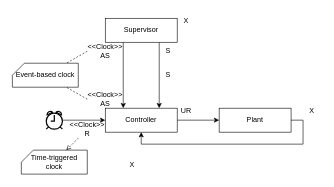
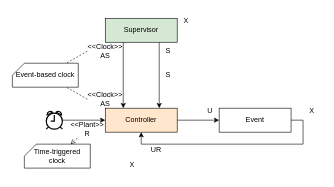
- <mxCell id="4" value="Supervisor" style="rounded=0;whiteSpace=wrap;html=1;" vertex="1" parent="1"><mxGeometry x="175" y="30" width="120" height="40" as="geometry" /></mxCell>
+ <mxCell id="4" value="Supervisor" style="rounded=0;whiteSpace=wrap;html=1;fillColor=#d5e8d4;" vertex="1" parent="1"><mxGeometry x="175" y="30" width="120" height="40" as="geometry" /></mxCell>
- <mxCell id="14" value="UR" style="text;html=1;strokeColor=none;fillColor=none;align=center;verticalAlign=middle;whiteSpace=wrap;rounded=0;" vertex="1" parent="1"><mxGeometry x="295" y="170" width="30" height="30" as="geometry" /></mxCell>
+ <mxCell id="14" value="UR" style="text;html=1;strokeColor=none;fillColor=none;align=center;verticalAlign=middle;whiteSpace=wrap;rounded=0;" vertex="1" parent="1"><mxGeometry x="245" y="235" width="30" height="30" as="geometry" /></mxCell>
+ <mxCell id="15" value="U" style="text;html=1;strokeColor=none;fillColor=none;align=center;verticalAlign=middle;whiteSpace=wrap;rounded=0;" vertex="1" parent="1"><mxGeometry x="335" y="170" width="30" height="30" as="geometry" /></mxCell>
- <mxCell id="6" value="Controller" style="rounded=0;whiteSpace=wrap;html=1;" vertex="1" parent="1"><mxGeometry x="175" y="180" width="120" height="40" as="geometry" /></mxCell>
+ <mxCell id="6" value="Controller" style="rounded=0;whiteSpace=wrap;html=1;fillColor=#ffe6cc;" vertex="1" parent="1"><mxGeometry x="175" y="180" width="120" height="40" as="geometry" /></mxCell>
- <mxCell id="7" value="Plant" style="rounded=0;whiteSpace=wrap;html=1;" vertex="1" parent="1"><mxGeometry x="365" y="180" width="120" height="40" as="geometry" /></mxCell>
+ <mxCell id="7" value="Event" style="rounded=0;whiteSpace=wrap;html=1;" vertex="1" parent="1"><mxGeometry x="365" y="180" width="120" height="40" as="geometry" /></mxCell>
- <mxCell id="12" value="&amp;lt;&amp;lt;Clock&amp;gt;&amp;gt; R" style="text;html=1;strokeColor=none;fillColor=none;align=center;verticalAlign=middle;whiteSpace=wrap;rounded=0;" vertex="1" parent="1"><mxGeometry x="115" y="200" width="60" height="30" as="geometry" /></mxCell>
+ <mxCell id="12" value="&amp;lt;&amp;lt;Plant&amp;gt;&amp;gt; R" style="text;html=1;strokeColor=none;fillColor=none;align=center;verticalAlign=middle;whiteSpace=wrap;rounded=0;" vertex="1" parent="1"><mxGeometry x="115" y="200" width="60" height="30" as="geometry" /></mxCell>
- <mxCell id="23" value="Time-triggered clock" style="shape=card;whiteSpace=wrap;html=1;size=20;" vertex="1" parent="1"><mxGeometry x="35" y="250" width="110" height="40" as="geometry" /></mxCell>
+ <mxCell id="23" value="Time-triggered clock" style="shape=card;whiteSpace=wrap;html=1;size=20;" vertex="1" parent="1"><mxGeometry x="40" y="240" width="110" height="40" as="geometry" /></mxCell>
